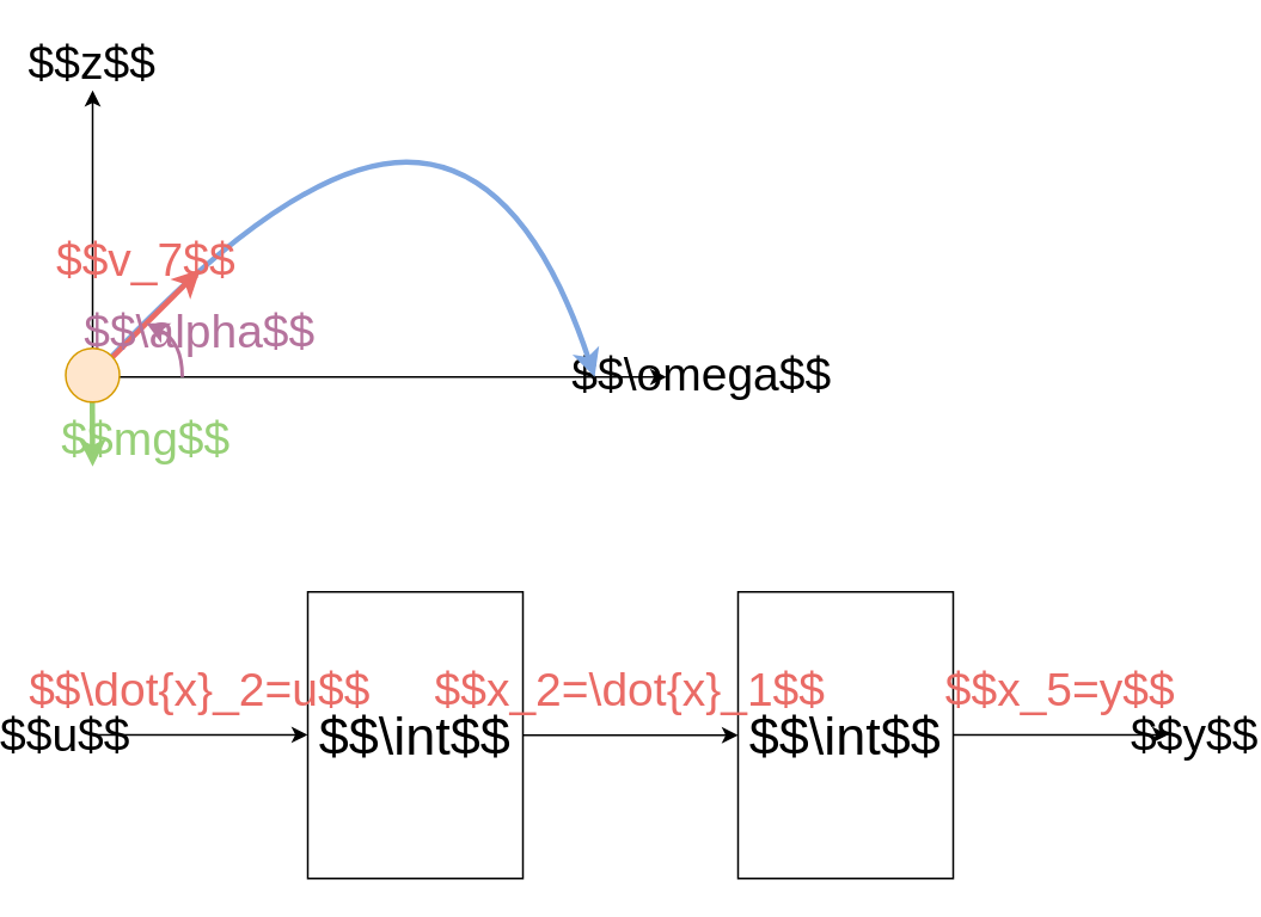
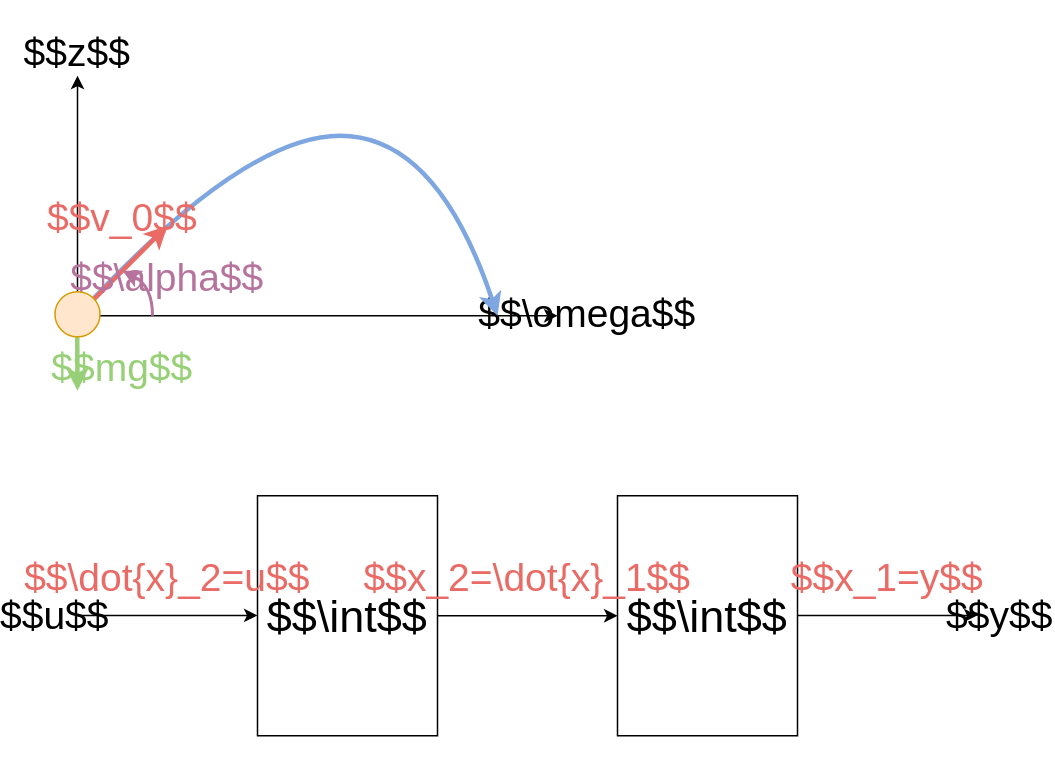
- <mxCell id="12" value="&lt;font style=&quot;font-size: 26px&quot; color=&quot;#ea6b66&quot;&gt;$$v_7$$&lt;/font&gt;" style="text;html=1;strokeColor=none;fillColor=none;align=center;verticalAlign=middle;whiteSpace=wrap;rounded=0;" vertex="1" parent="1"><mxGeometry x="50" y="130" width="60" height="30" as="geometry" /></mxCell>
+ <mxCell id="12" value="&lt;font style=&quot;font-size: 26px&quot; color=&quot;#ea6b66&quot;&gt;$$v_0$$&lt;/font&gt;" style="text;html=1;strokeColor=none;fillColor=none;align=center;verticalAlign=middle;whiteSpace=wrap;rounded=0;" vertex="1" parent="1"><mxGeometry x="50" y="130" width="60" height="30" as="geometry" /></mxCell>
- <mxCell id="24" value="&lt;font style=&quot;font-size: 26px&quot; color=&quot;#ea6b66&quot;&gt;$$x_5=y$$&lt;/font&gt;" style="text;html=1;strokeColor=none;fillColor=none;align=center;verticalAlign=middle;whiteSpace=wrap;rounded=0;" vertex="1" parent="1"><mxGeometry x="570" y="370" width="40" height="30" as="geometry" /></mxCell>
+ <mxCell id="24" value="&lt;font style=&quot;font-size: 26px&quot; color=&quot;#ea6b66&quot;&gt;$$x_1=y$$&lt;/font&gt;" style="text;html=1;strokeColor=none;fillColor=none;align=center;verticalAlign=middle;whiteSpace=wrap;rounded=0;" vertex="1" parent="1"><mxGeometry x="570" y="370" width="40" height="30" as="geometry" /></mxCell>
